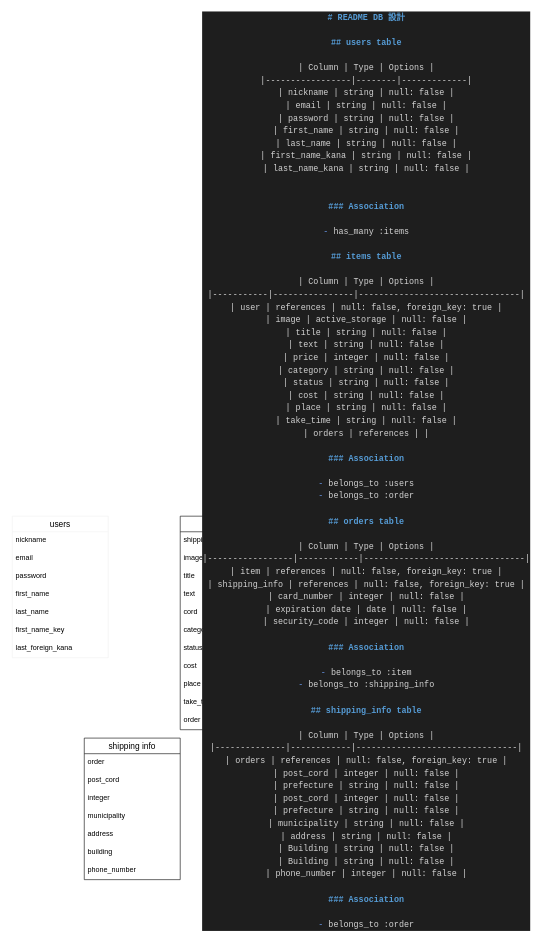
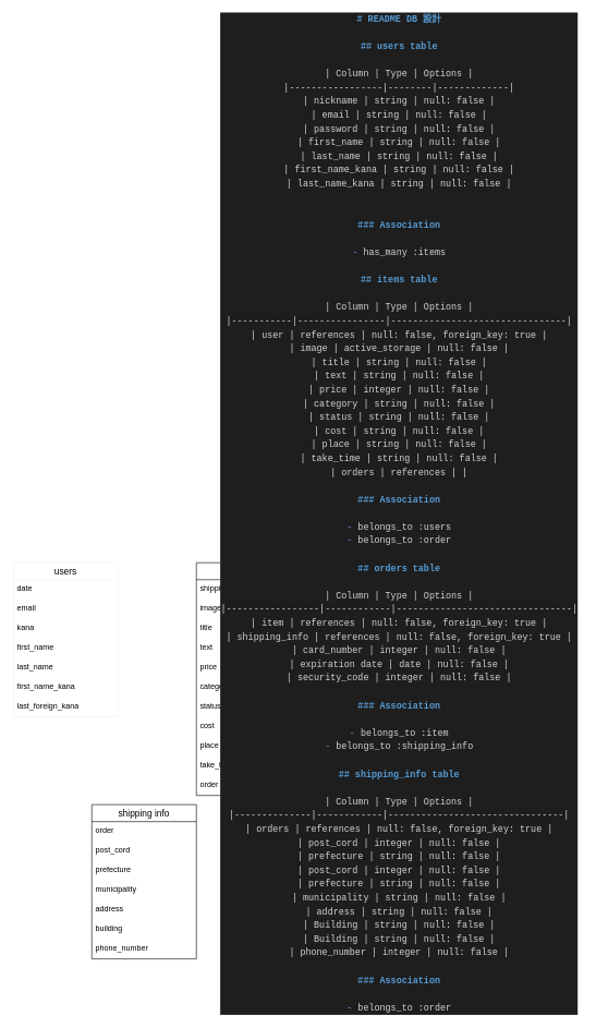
- <mxCell id="29" value="nickname" style="text;strokeColor=none;fillColor=none;spacingLeft=4;spacingRight=4;overflow=hidden;rotatable=0;points=[[0,0.5],[1,0.5]];portConstraint=eastwest;fontSize=12;" vertex="1" parent="28"><mxGeometry y="26" width="160" height="30" as="geometry" /></mxCell>
+ <mxCell id="29" value="date" style="text;strokeColor=none;fillColor=none;spacingLeft=4;spacingRight=4;overflow=hidden;rotatable=0;points=[[0,0.5],[1,0.5]];portConstraint=eastwest;fontSize=12;" vertex="1" parent="28"><mxGeometry y="26" width="160" height="30" as="geometry" /></mxCell>
- <mxCell id="31" value="password" style="text;strokeColor=none;fillColor=none;spacingLeft=4;spacingRight=4;overflow=hidden;rotatable=0;points=[[0,0.5],[1,0.5]];portConstraint=eastwest;fontSize=12;" vertex="1" parent="28"><mxGeometry y="86" width="160" height="30" as="geometry" /></mxCell>
+ <mxCell id="31" value="kana" style="text;strokeColor=none;fillColor=none;spacingLeft=4;spacingRight=4;overflow=hidden;rotatable=0;points=[[0,0.5],[1,0.5]];portConstraint=eastwest;fontSize=12;" vertex="1" parent="28"><mxGeometry y="86" width="160" height="30" as="geometry" /></mxCell>
- <mxCell id="21" value="cord" style="text;strokeColor=none;fillColor=none;spacingLeft=4;spacingRight=4;overflow=hidden;rotatable=0;points=[[0,0.5],[1,0.5]];portConstraint=eastwest;fontSize=12;glass=0;" vertex="1" parent="16"><mxGeometry y="146" width="160" height="30" as="geometry" /></mxCell>
+ <mxCell id="21" value="price" style="text;strokeColor=none;fillColor=none;spacingLeft=4;spacingRight=4;overflow=hidden;rotatable=0;points=[[0,0.5],[1,0.5]];portConstraint=eastwest;fontSize=12;glass=0;" vertex="1" parent="16"><mxGeometry y="146" width="160" height="30" as="geometry" /></mxCell>
- <mxCell id="34" value="first_name_key" style="text;strokeColor=none;fillColor=none;spacingLeft=4;spacingRight=4;overflow=hidden;rotatable=0;points=[[0,0.5],[1,0.5]];portConstraint=eastwest;fontSize=12;glass=0;" vertex="1" parent="28"><mxGeometry y="176" width="160" height="30" as="geometry" /></mxCell>
+ <mxCell id="34" value="first_name_kana" style="text;strokeColor=none;fillColor=none;spacingLeft=4;spacingRight=4;overflow=hidden;rotatable=0;points=[[0,0.5],[1,0.5]];portConstraint=eastwest;fontSize=12;glass=0;" vertex="1" parent="28"><mxGeometry y="176" width="160" height="30" as="geometry" /></mxCell>
- <mxCell id="5" value="integer" style="text;strokeColor=none;fillColor=none;spacingLeft=4;spacingRight=4;overflow=hidden;rotatable=0;points=[[0,0.5],[1,0.5]];portConstraint=eastwest;fontSize=12;glass=0;" vertex="1" parent="2"><mxGeometry y="86" width="160" height="30" as="geometry" /></mxCell>
+ <mxCell id="5" value="prefecture" style="text;strokeColor=none;fillColor=none;spacingLeft=4;spacingRight=4;overflow=hidden;rotatable=0;points=[[0,0.5],[1,0.5]];portConstraint=eastwest;fontSize=12;glass=0;" vertex="1" parent="2"><mxGeometry y="86" width="160" height="30" as="geometry" /></mxCell>
